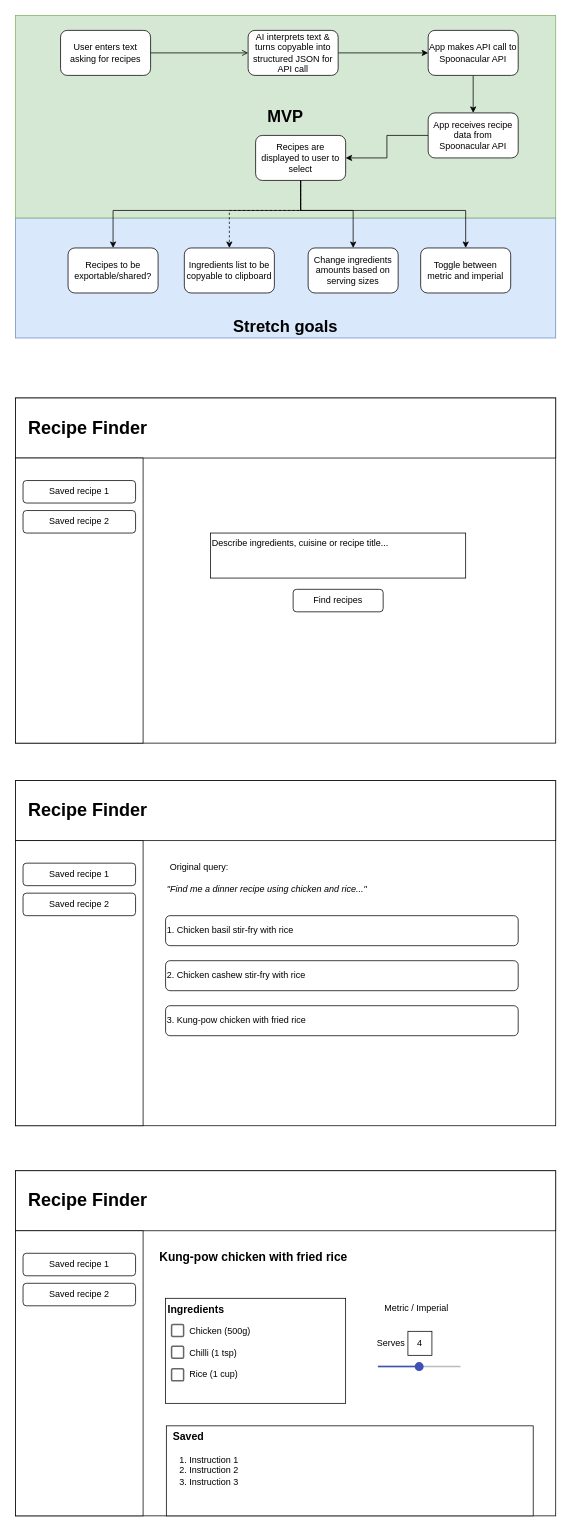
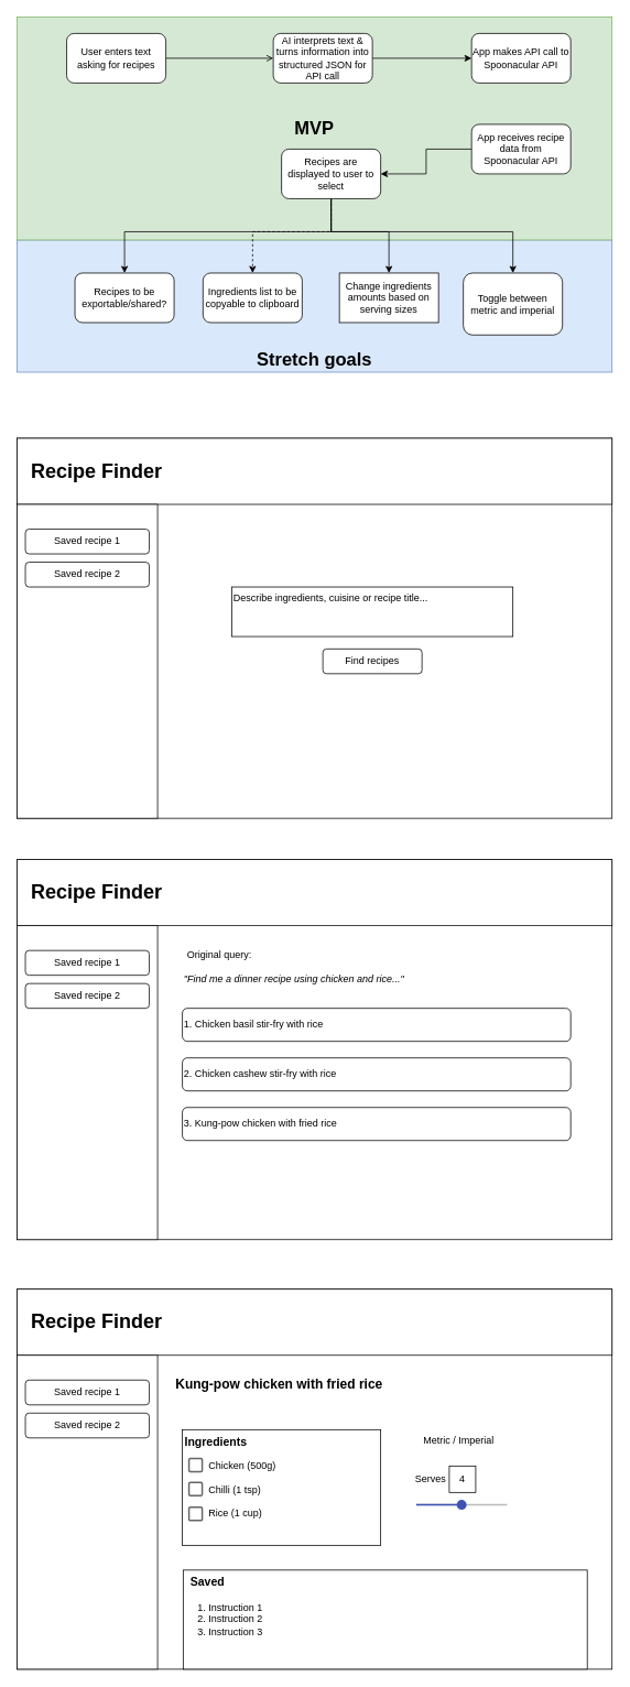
- <mxCell id="7" value="AI interprets text &amp;amp; turns copyable into structured JSON for API call" style="whiteSpace=wrap;html=1;rounded=1;" vertex="1" parent="1"><mxGeometry x="330" y="40" width="120" height="60" as="geometry" /></mxCell>
+ <mxCell id="7" value="AI interprets text &amp;amp; turns information into structured JSON for API call" style="whiteSpace=wrap;html=1;rounded=1;" vertex="1" parent="1"><mxGeometry x="330" y="40" width="120" height="60" as="geometry" /></mxCell>
- <mxCell id="8" value="" style="edgeStyle=orthogonalEdgeStyle;rounded=0;orthogonalLoop=1;jettySize=auto;html=1;" edge="1" parent="1" source="9" target="11"><mxGeometry relative="1" as="geometry" /></mxCell>
- <mxCell id="19" value="&lt;div&gt;Change ingredients amounts based on serving sizes&lt;/div&gt;" style="rounded=1;whiteSpace=wrap;html=1;" vertex="1" parent="1"><mxGeometry x="410" y="330" width="120" height="60" as="geometry" /></mxCell>
+ <mxCell id="19" value="&lt;div&gt;Change ingredients amounts based on serving sizes&lt;/div&gt;" style="whiteSpace=wrap;html=1;rounded=0;" vertex="1" parent="1"><mxGeometry x="410" y="330" width="120" height="60" as="geometry" /></mxCell>
- <mxCell id="20" value="Toggle between metric and imperial" style="rounded=1;whiteSpace=wrap;html=1;" vertex="1" parent="1"><mxGeometry x="560" y="330" width="120" height="60" as="geometry" /></mxCell>
+ <mxCell id="20" value="Toggle between metric and imperial" style="rounded=1;whiteSpace=wrap;html=1;" vertex="1" parent="1"><mxGeometry x="560" y="330" width="120" height="75" as="geometry" /></mxCell>
